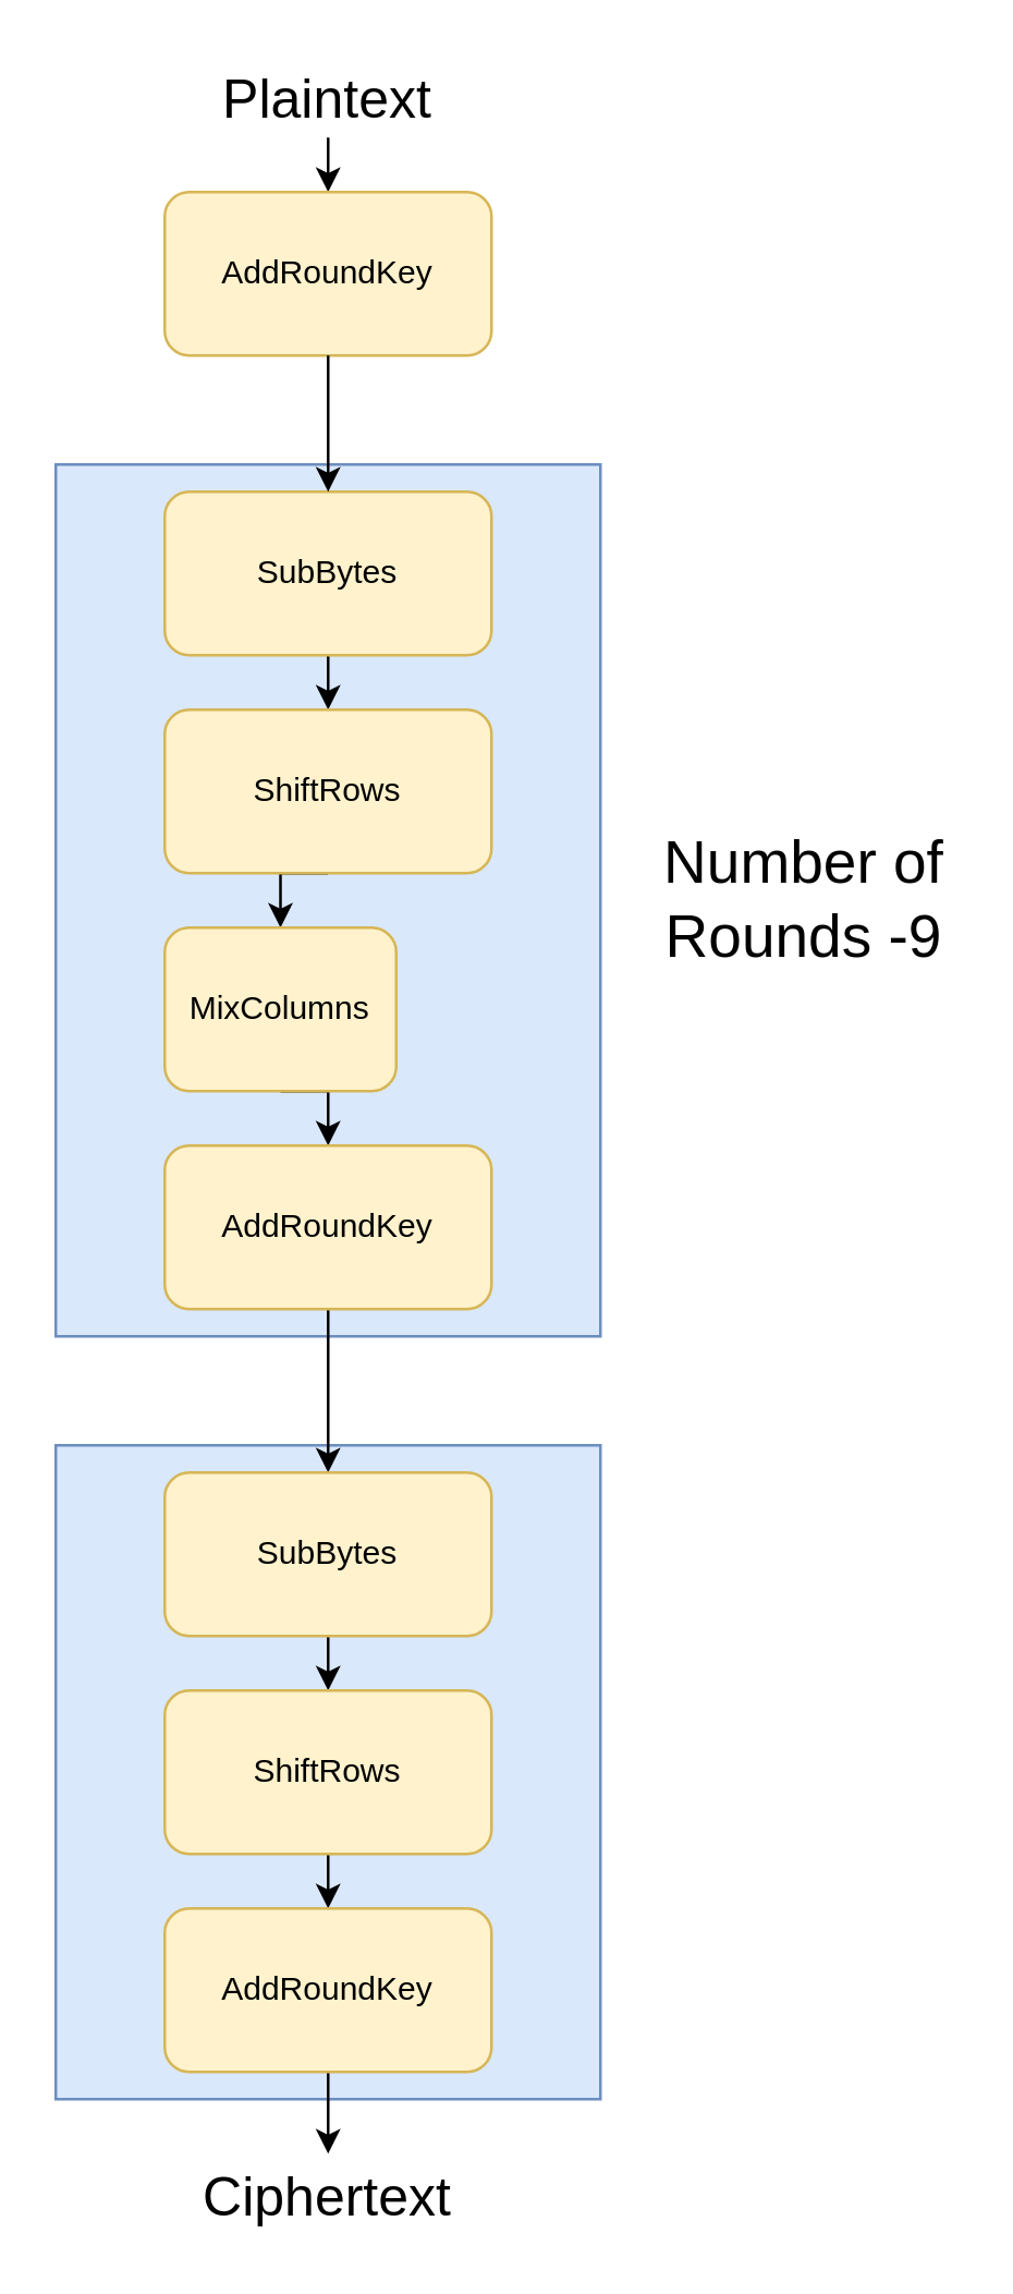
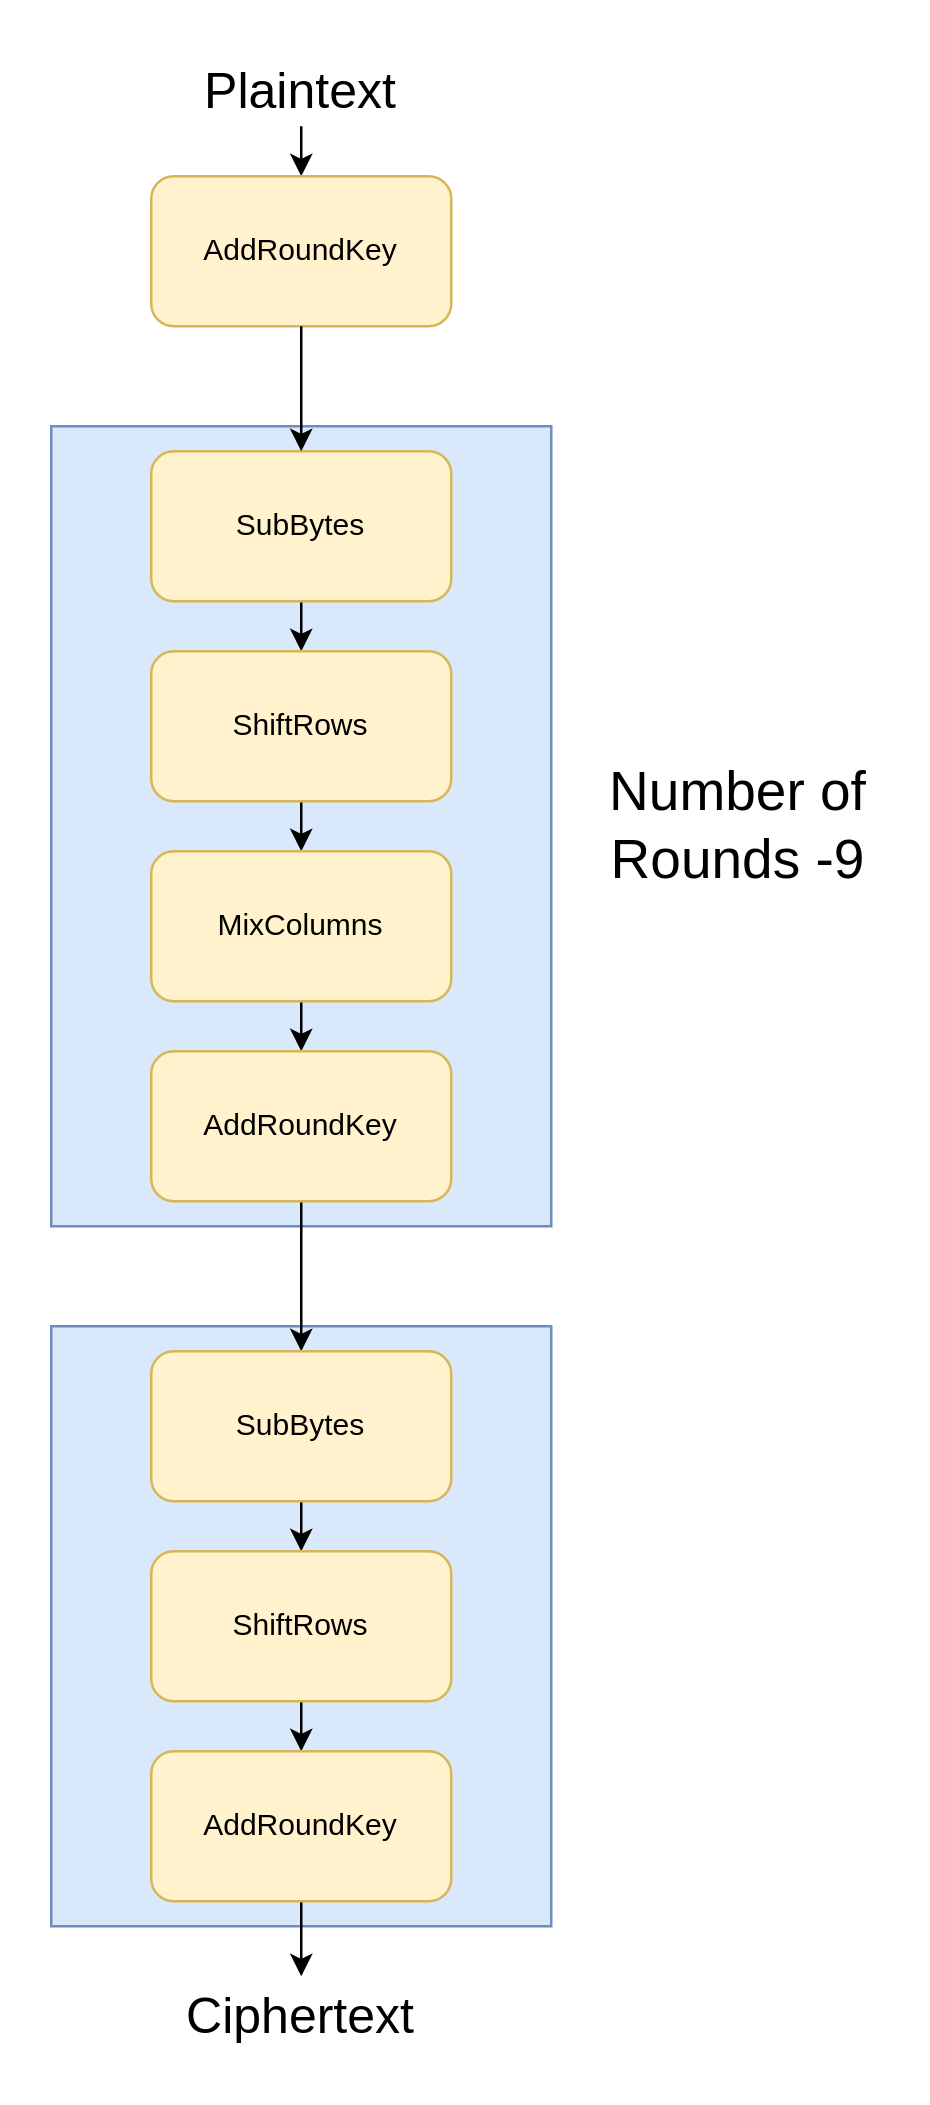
- <mxCell id="12" value="MixColumns" style="rounded=1;whiteSpace=wrap;html=1;fillColor=#fff2cc;strokeColor=#d6b656;" vertex="1" parent="1"><mxGeometry x="60" y="340" width="85" height="60" as="geometry" /></mxCell>
+ <mxCell id="12" value="MixColumns" style="rounded=1;whiteSpace=wrap;html=1;fillColor=#fff2cc;strokeColor=#d6b656;" vertex="1" parent="1"><mxGeometry x="60" y="340" width="120" height="60" as="geometry" /></mxCell>
